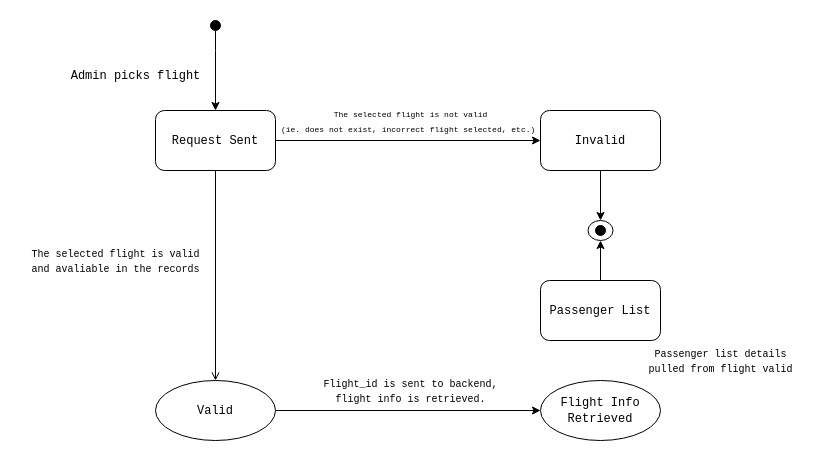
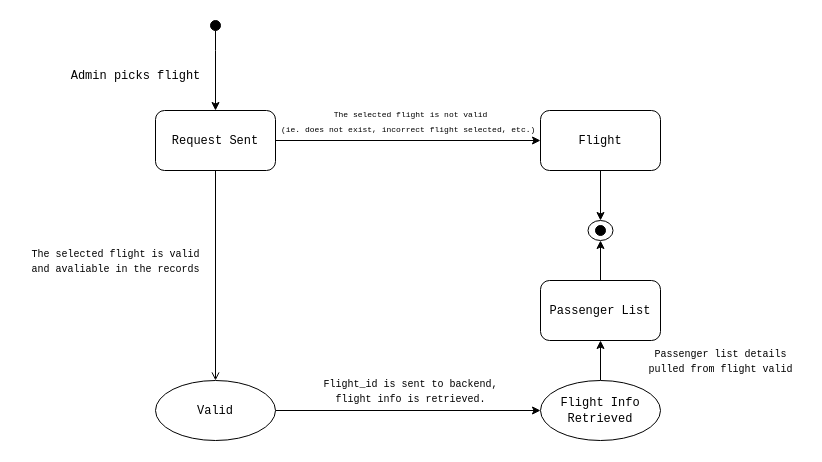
- <mxCell id="11" value="&lt;font style=&quot;font-size: 12px;&quot; face=&quot;Courier New&quot;&gt;Invalid&lt;/font&gt;" style="rounded=1;whiteSpace=wrap;html=1;" vertex="1" parent="1"><mxGeometry x="540" y="110" width="120" height="60" as="geometry" /></mxCell>
+ <mxCell id="11" value="&lt;font style=&quot;font-size: 12px;&quot; face=&quot;Courier New&quot;&gt;Flight&lt;/font&gt;" style="rounded=1;whiteSpace=wrap;html=1;" vertex="1" parent="1"><mxGeometry x="540" y="110" width="120" height="60" as="geometry" /></mxCell>
+ <mxCell id="16" style="edgeStyle=orthogonalEdgeStyle;rounded=0;orthogonalLoop=1;jettySize=auto;html=1;entryX=0.5;entryY=1;entryDx=0;entryDy=0;" edge="1" parent="1" source="17" target="20"><mxGeometry relative="1" as="geometry" /></mxCell>
